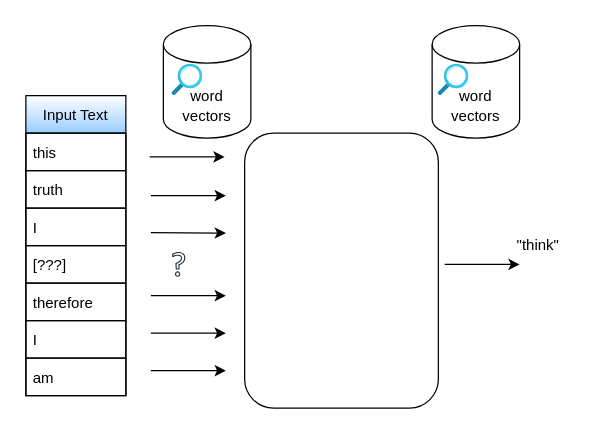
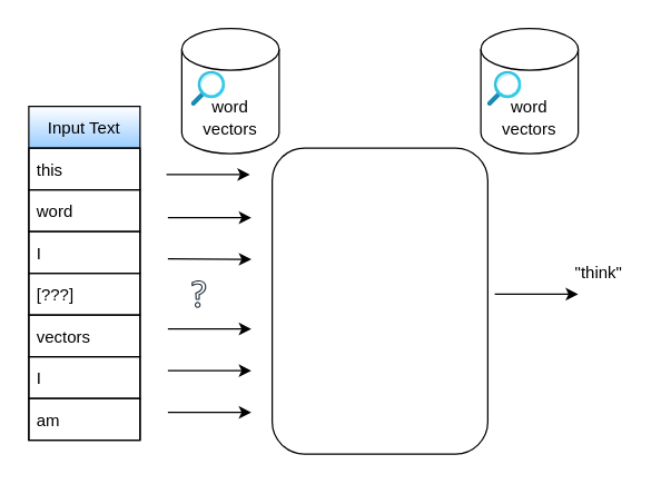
- <mxCell id="4" value="truth" style="text;strokeColor=default;fillColor=none;align=left;verticalAlign=middle;spacingLeft=4;spacingRight=4;overflow=hidden;points=[[0,0.5],[1,0.5]];portConstraint=eastwest;rotatable=0;" vertex="1" parent="2"><mxGeometry y="60" width="80" height="30" as="geometry" /></mxCell>
+ <mxCell id="4" value="word" style="text;strokeColor=default;fillColor=none;align=left;verticalAlign=middle;spacingLeft=4;spacingRight=4;overflow=hidden;points=[[0,0.5],[1,0.5]];portConstraint=eastwest;rotatable=0;" vertex="1" parent="2"><mxGeometry y="60" width="80" height="30" as="geometry" /></mxCell>
- <mxCell id="7" value="therefore" style="text;strokeColor=default;fillColor=none;align=left;verticalAlign=middle;spacingLeft=4;spacingRight=4;overflow=hidden;points=[[0,0.5],[1,0.5]];portConstraint=eastwest;rotatable=0;" vertex="1" parent="2"><mxGeometry y="150" width="80" height="30" as="geometry" /></mxCell>
+ <mxCell id="7" value="vectors" style="text;strokeColor=default;fillColor=none;align=left;verticalAlign=middle;spacingLeft=4;spacingRight=4;overflow=hidden;points=[[0,0.5],[1,0.5]];portConstraint=eastwest;rotatable=0;" vertex="1" parent="2"><mxGeometry y="150" width="80" height="30" as="geometry" /></mxCell>
